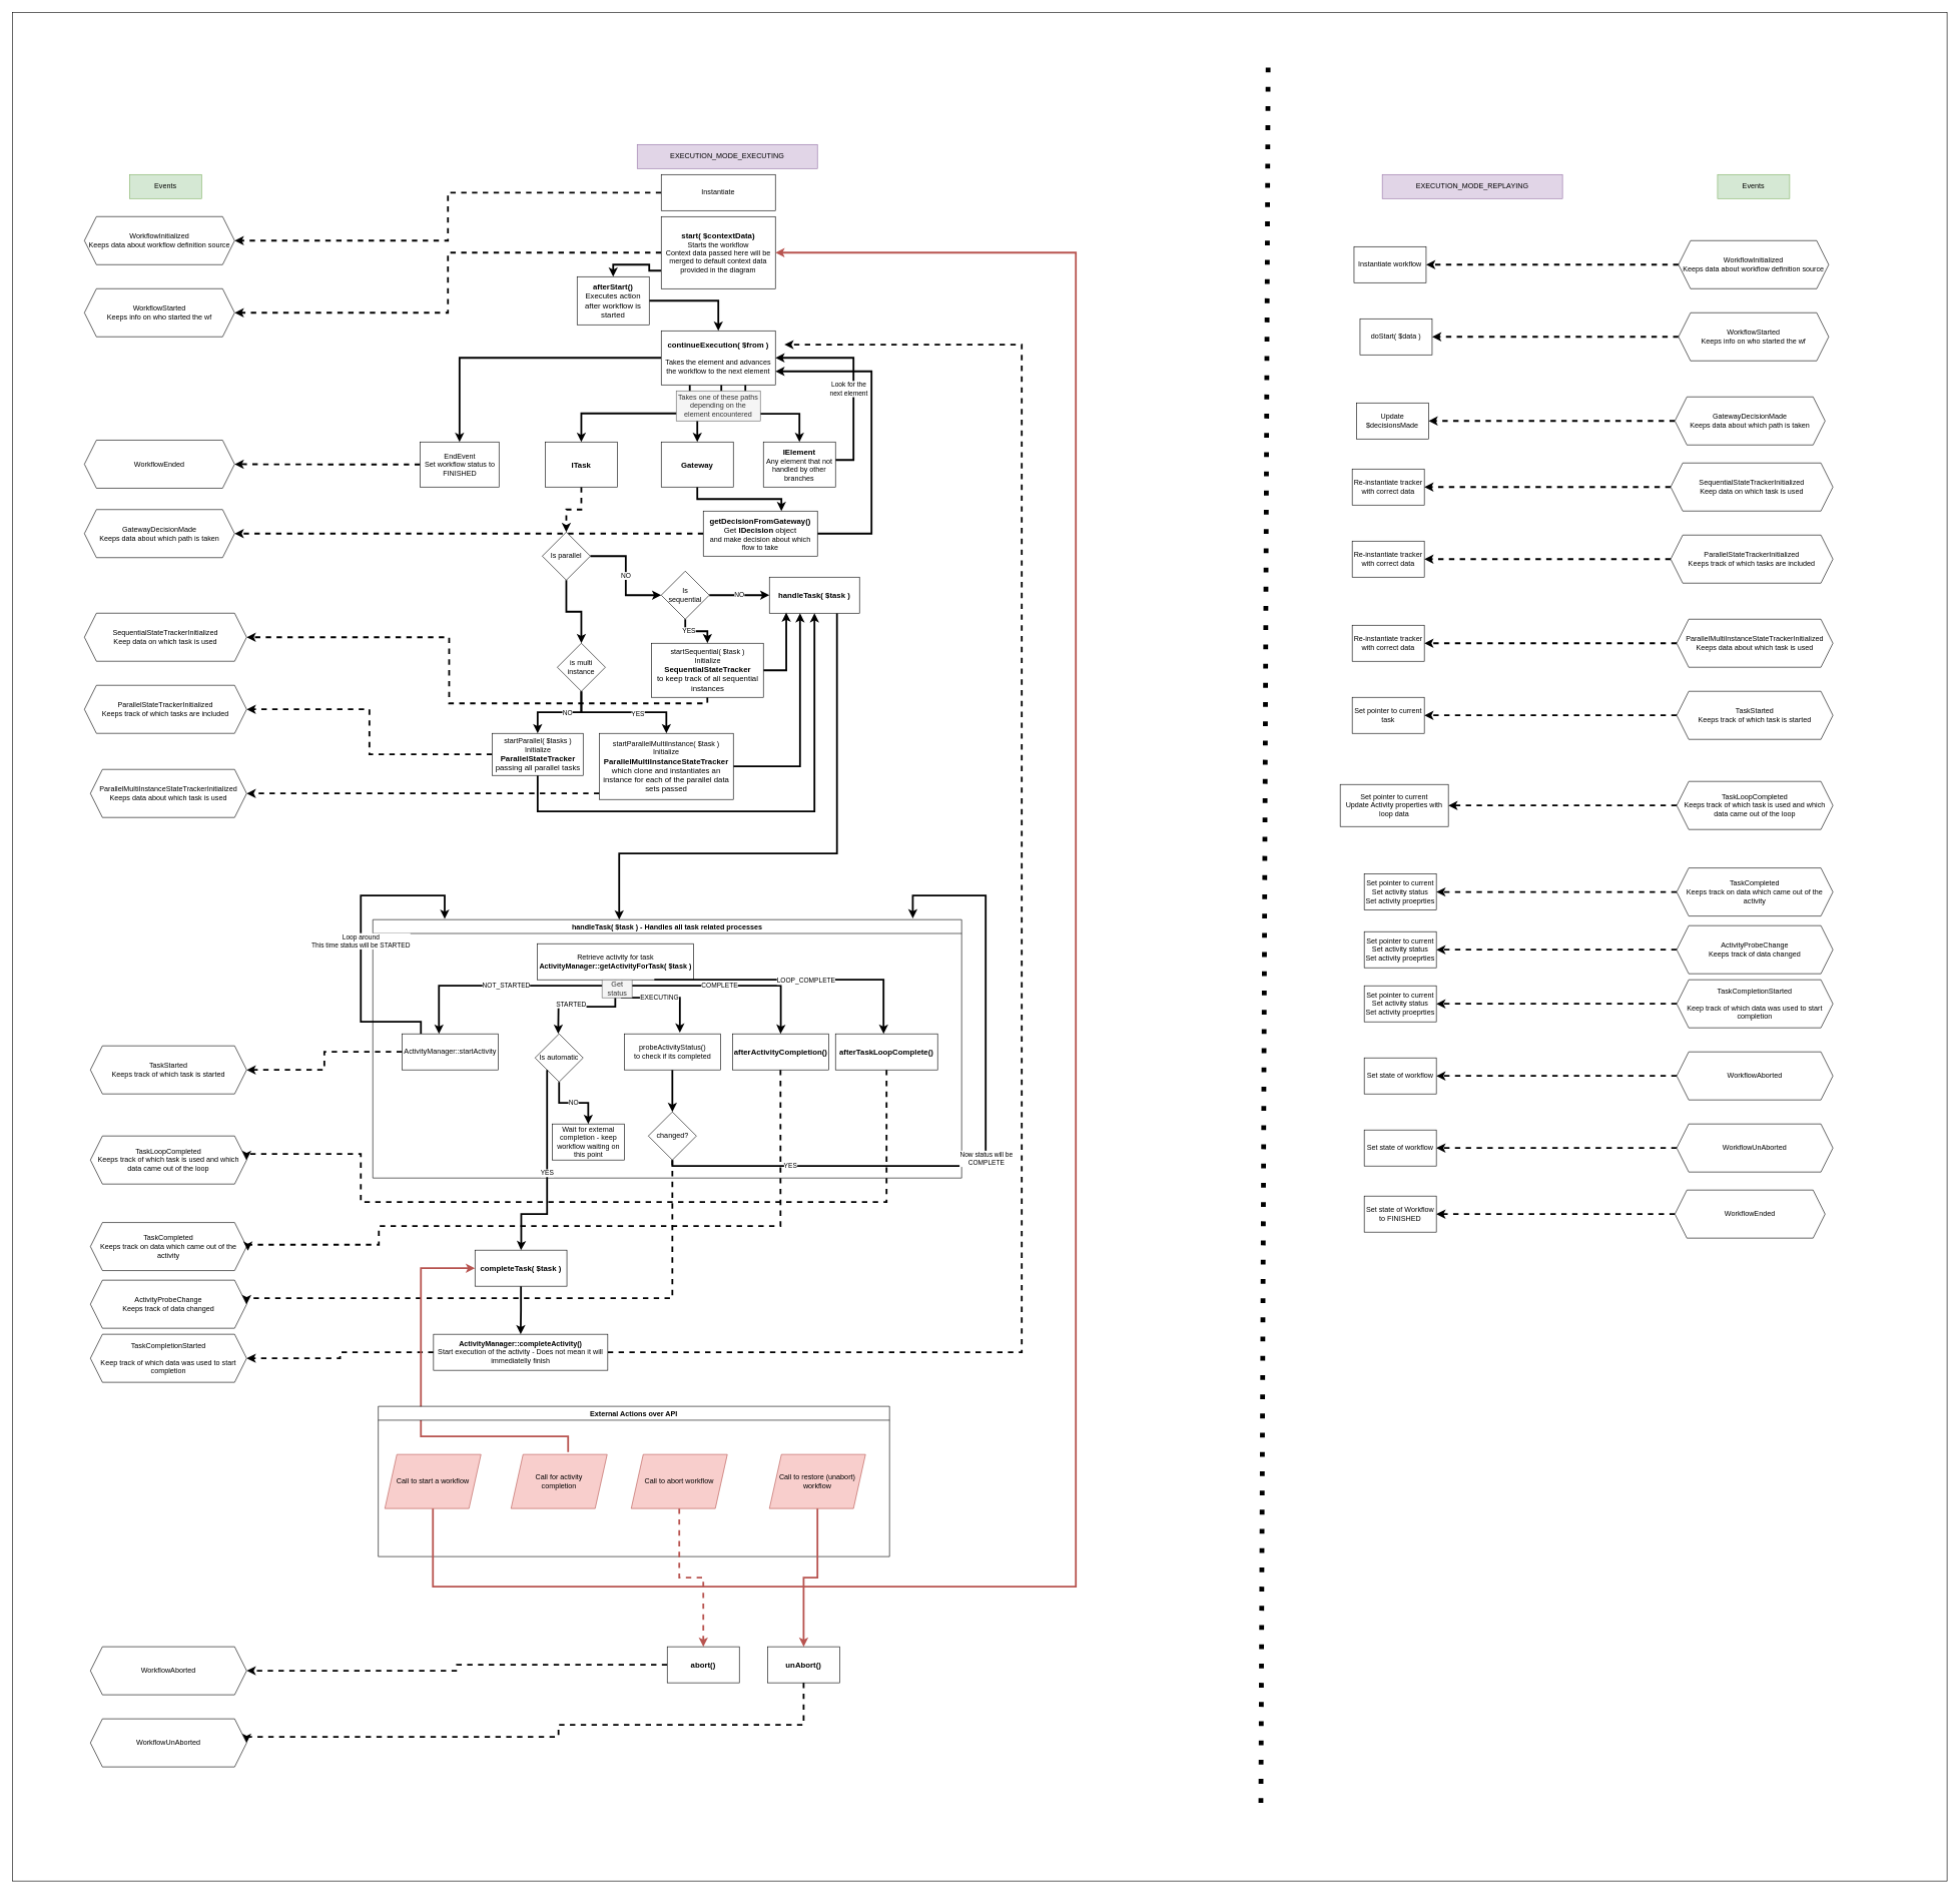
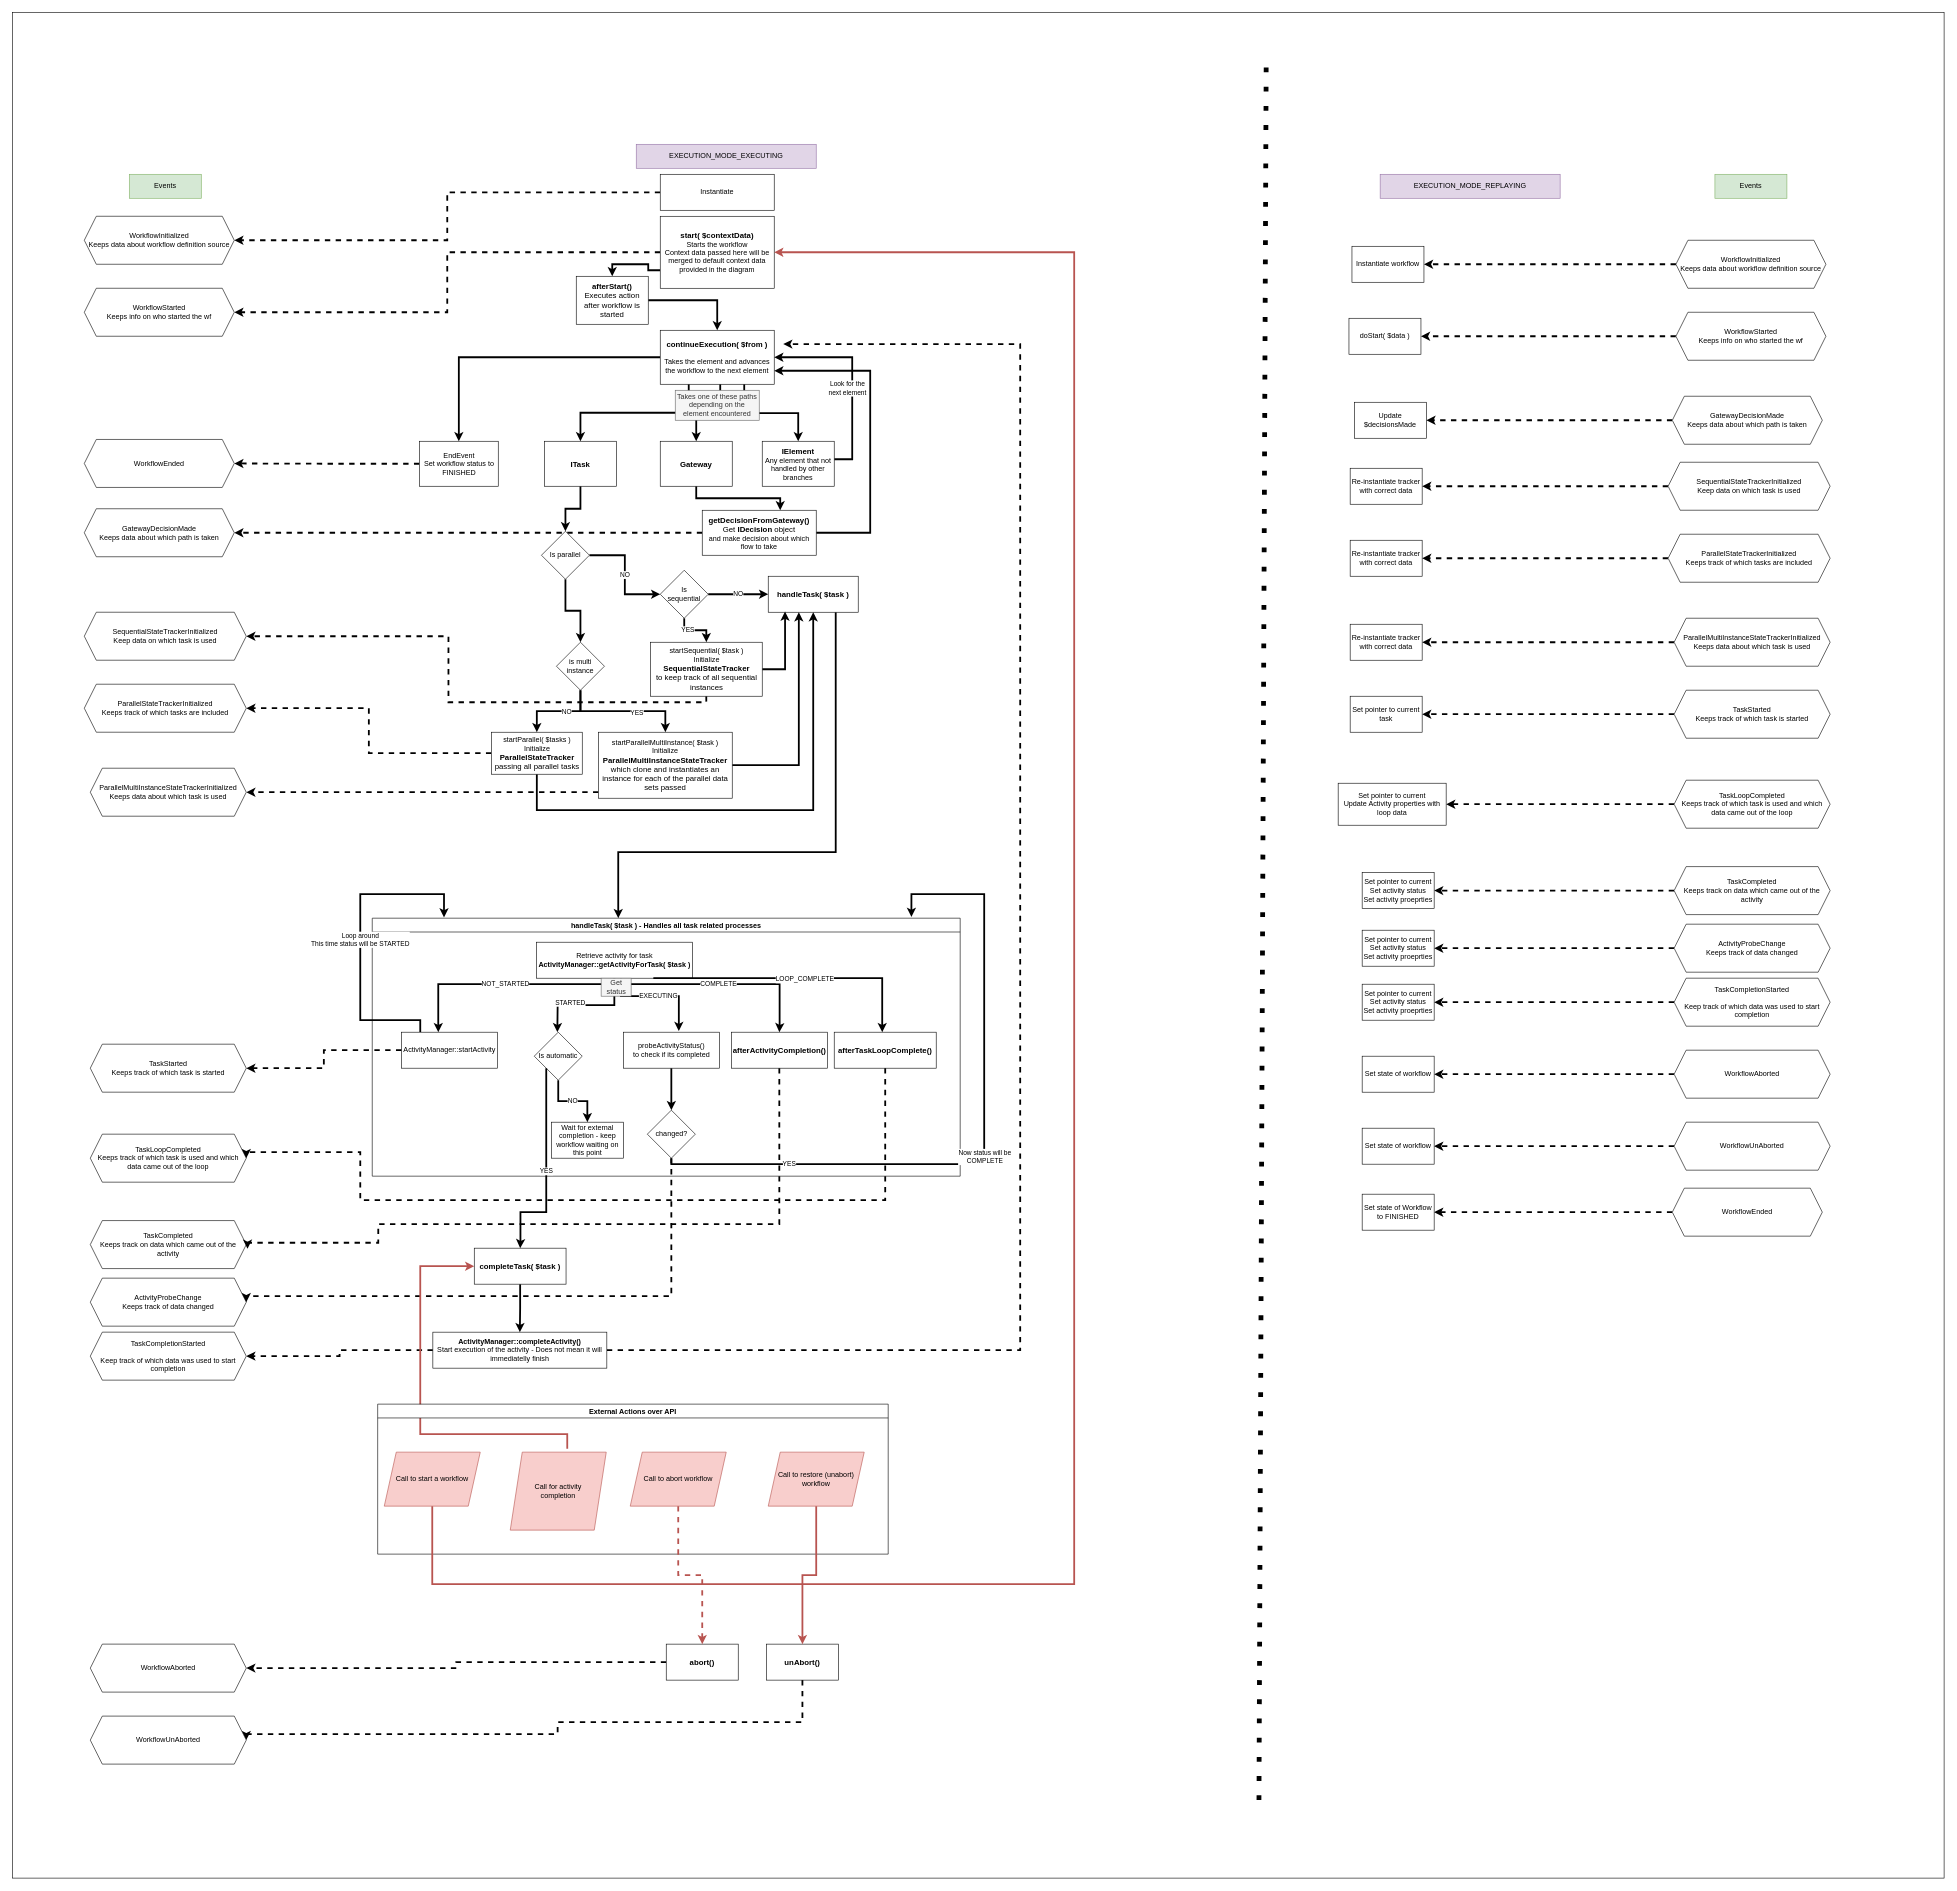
- <mxCell id="140" value="doStart( $data )" style="whiteSpace=wrap;html=1;" vertex="1" parent="1"><mxGeometry x="2263" y="530" width="120" height="60" as="geometry" /></mxCell>
+ <mxCell id="140" value="doStart( $data )" style="whiteSpace=wrap;html=1;" vertex="1" parent="1"><mxGeometry x="2248" y="530" width="120" height="60" as="geometry" /></mxCell>
- <mxCell id="20" style="edgeStyle=orthogonalEdgeStyle;rounded=0;orthogonalLoop=1;jettySize=auto;html=1;strokeWidth=3;dashed=1;" edge="1" parent="1" source="21" target="31"><mxGeometry relative="1" as="geometry" /></mxCell>
+ <mxCell id="20" style="edgeStyle=orthogonalEdgeStyle;rounded=0;orthogonalLoop=1;jettySize=auto;html=1;strokeWidth=3;" edge="1" parent="1" source="21" target="31"><mxGeometry relative="1" as="geometry" /></mxCell>
- <mxCell id="94" value="&lt;div&gt;Call for activity&lt;/div&gt;&lt;div&gt; completion&lt;/div&gt;" style="shape=parallelogram;perimeter=parallelogramPerimeter;whiteSpace=wrap;html=1;fixedSize=1;fillColor=#f8cecc;strokeColor=#b85450;" vertex="1" parent="93"><mxGeometry x="221" y="80" width="160" height="90" as="geometry" /></mxCell>
+ <mxCell id="94" value="&lt;div&gt;Call for activity&lt;/div&gt;&lt;div&gt; completion&lt;/div&gt;" style="shape=parallelogram;perimeter=parallelogramPerimeter;whiteSpace=wrap;html=1;fixedSize=1;fillColor=#f8cecc;strokeColor=#b85450;" vertex="1" parent="93"><mxGeometry x="221" y="80" width="160" height="130" as="geometry" /></mxCell>
